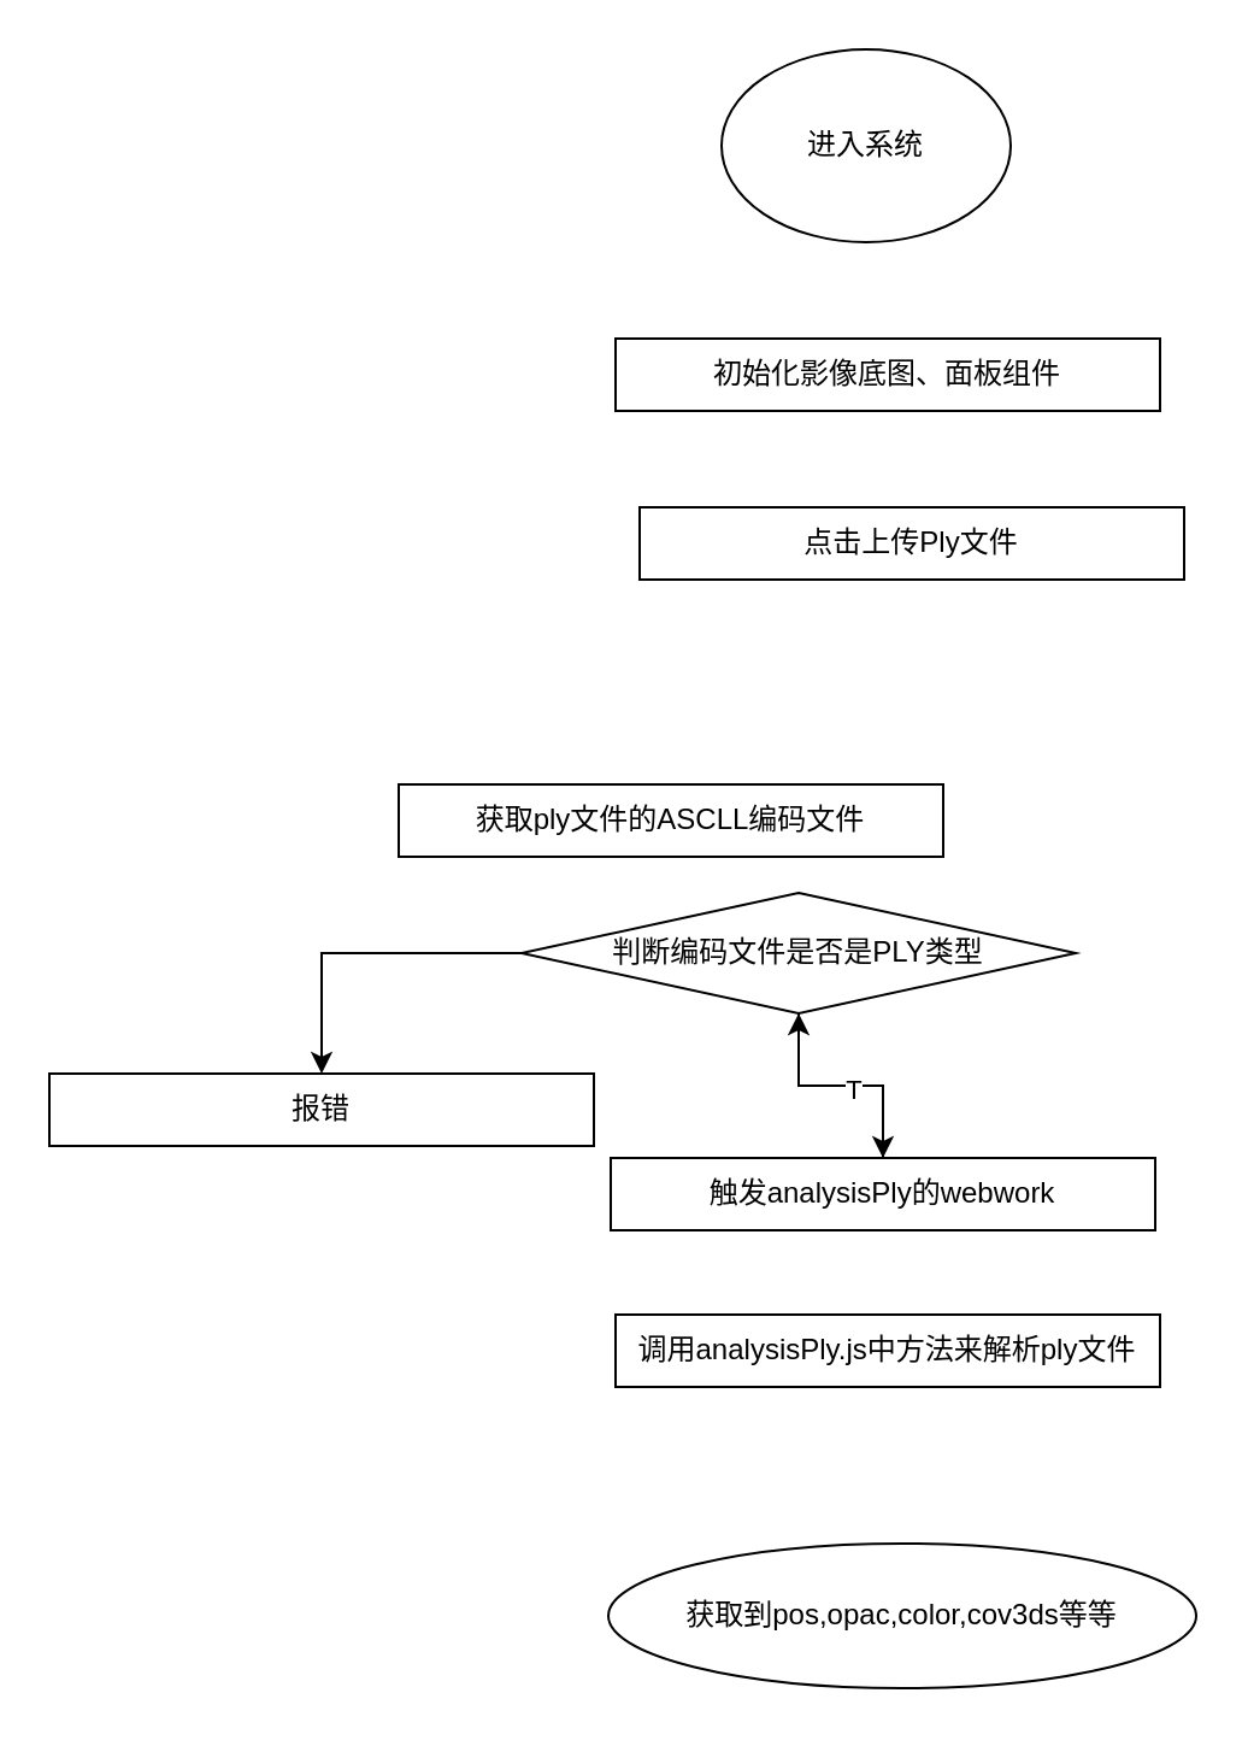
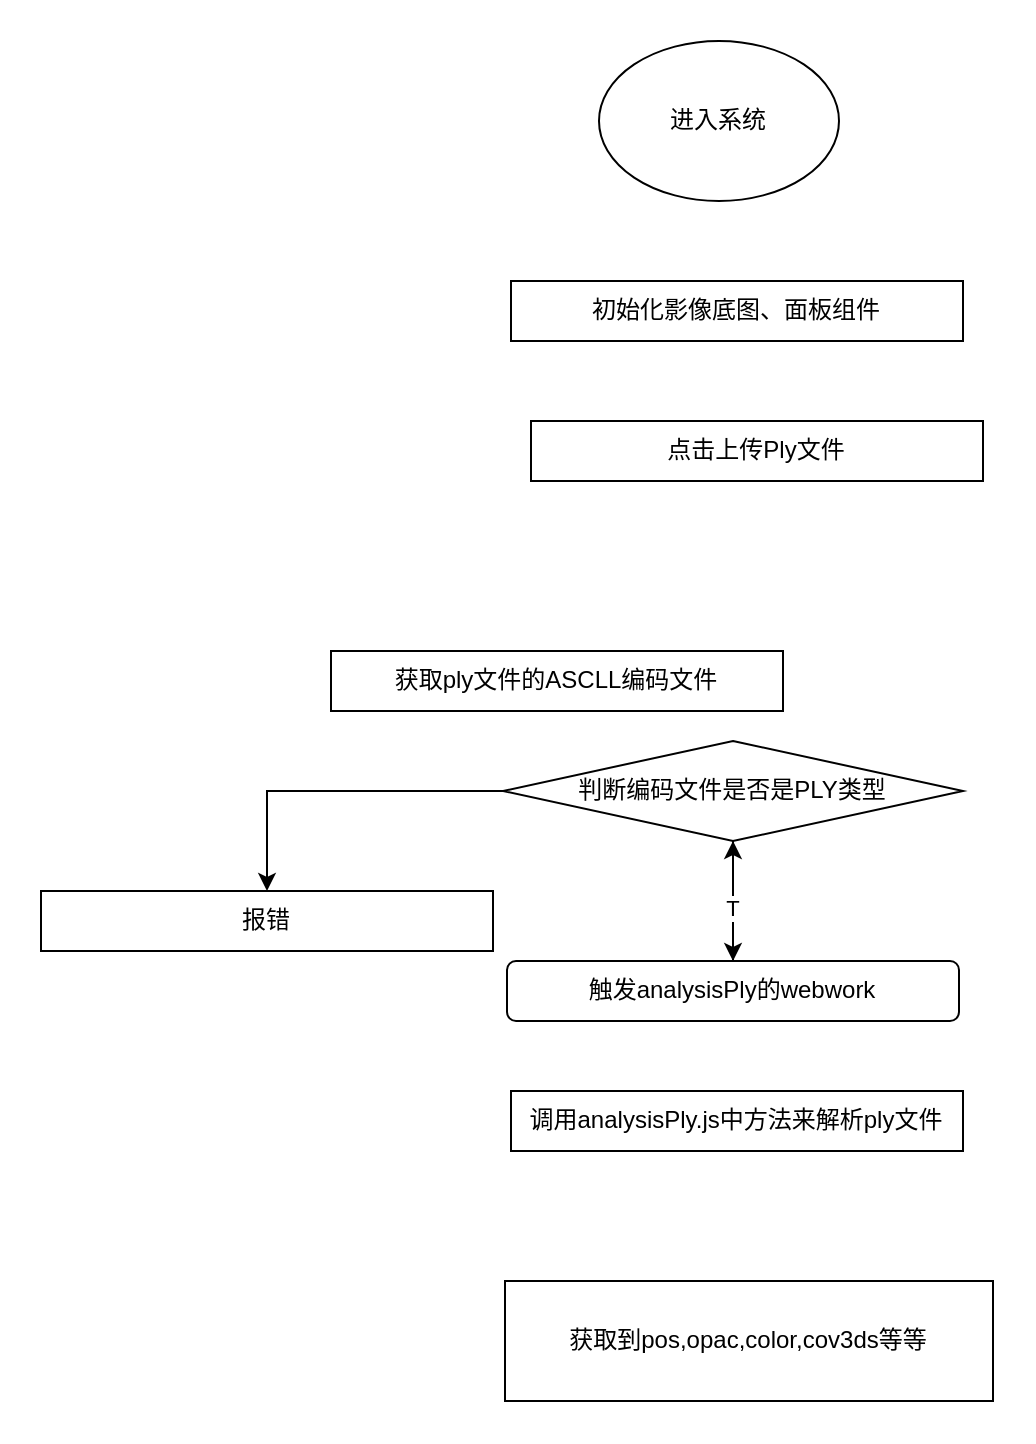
- <mxCell id="12" value="判断编码文件是否是PLY类型" style="rhombus;whiteSpace=wrap;html=1;" vertex="1" parent="1"><mxGeometry x="216" y="370" width="230" height="50" as="geometry" /></mxCell>
+ <mxCell id="12" value="判断编码文件是否是PLY类型" style="rhombus;whiteSpace=wrap;html=1;" vertex="1" parent="1"><mxGeometry x="251" y="370" width="230" height="50" as="geometry" /></mxCell>
- <mxCell id="7" value="触发analysisPly的webwork" style="rounded=0;whiteSpace=wrap;html=1;" vertex="1" parent="1"><mxGeometry x="253" y="480" width="226" height="30" as="geometry" /></mxCell>
+ <mxCell id="7" value="触发analysisPly的webwork" style="whiteSpace=wrap;html=1;rounded=1;" vertex="1" parent="1"><mxGeometry x="253" y="480" width="226" height="30" as="geometry" /></mxCell>
- <mxCell id="14" value="获取到pos,opac,color,cov3ds等等" style="ellipse;whiteSpace=wrap;html=1;" vertex="1" parent="1"><mxGeometry x="252" y="640" width="244" height="60" as="geometry" /></mxCell>
+ <mxCell id="14" value="获取到pos,opac,color,cov3ds等等" style="rounded=0;whiteSpace=wrap;html=1;" vertex="1" parent="1"><mxGeometry x="252" y="640" width="244" height="60" as="geometry" /></mxCell>
